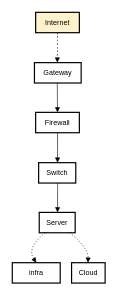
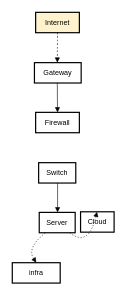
- <mxCell id="11" value="" style="curved=1;startArrow=none;endArrow=block;exitX=0.5;exitY=0.99;entryX=0.51;entryY=-0.01;" edge="1" parent="1" source="4" target="5"><mxGeometry relative="1" as="geometry"><Array as="points" /></mxGeometry></mxCell>
- <mxCell id="8" value="Cloud" style="whiteSpace=wrap;strokeWidth=2;" vertex="1" parent="1"><mxGeometry x="119" y="438" width="56" height="34" as="geometry" /></mxCell>
+ <mxCell id="8" value="Cloud" style="whiteSpace=wrap;strokeWidth=2;" vertex="1" parent="1"><mxGeometry x="134" y="353" width="56" height="34" as="geometry" /></mxCell>
